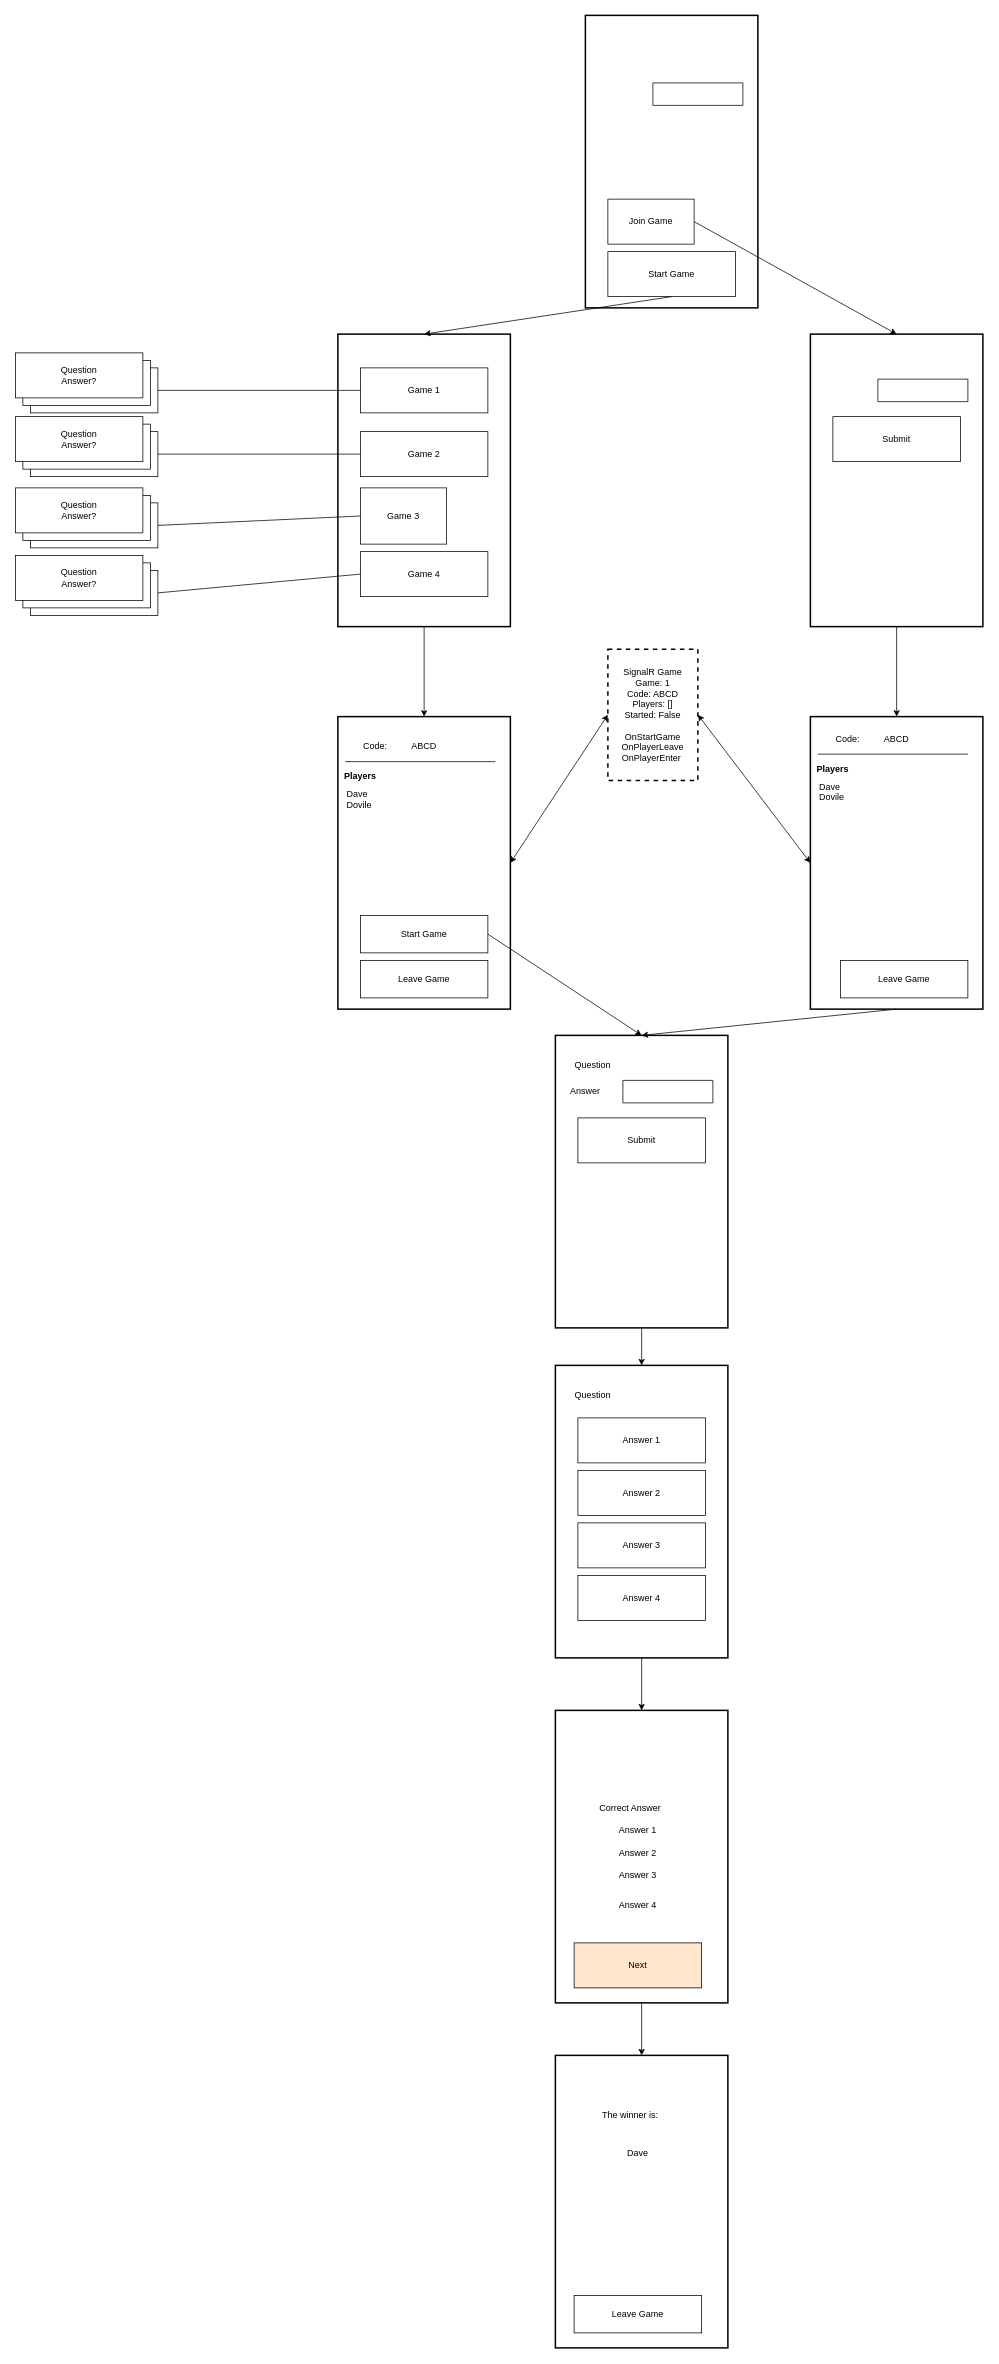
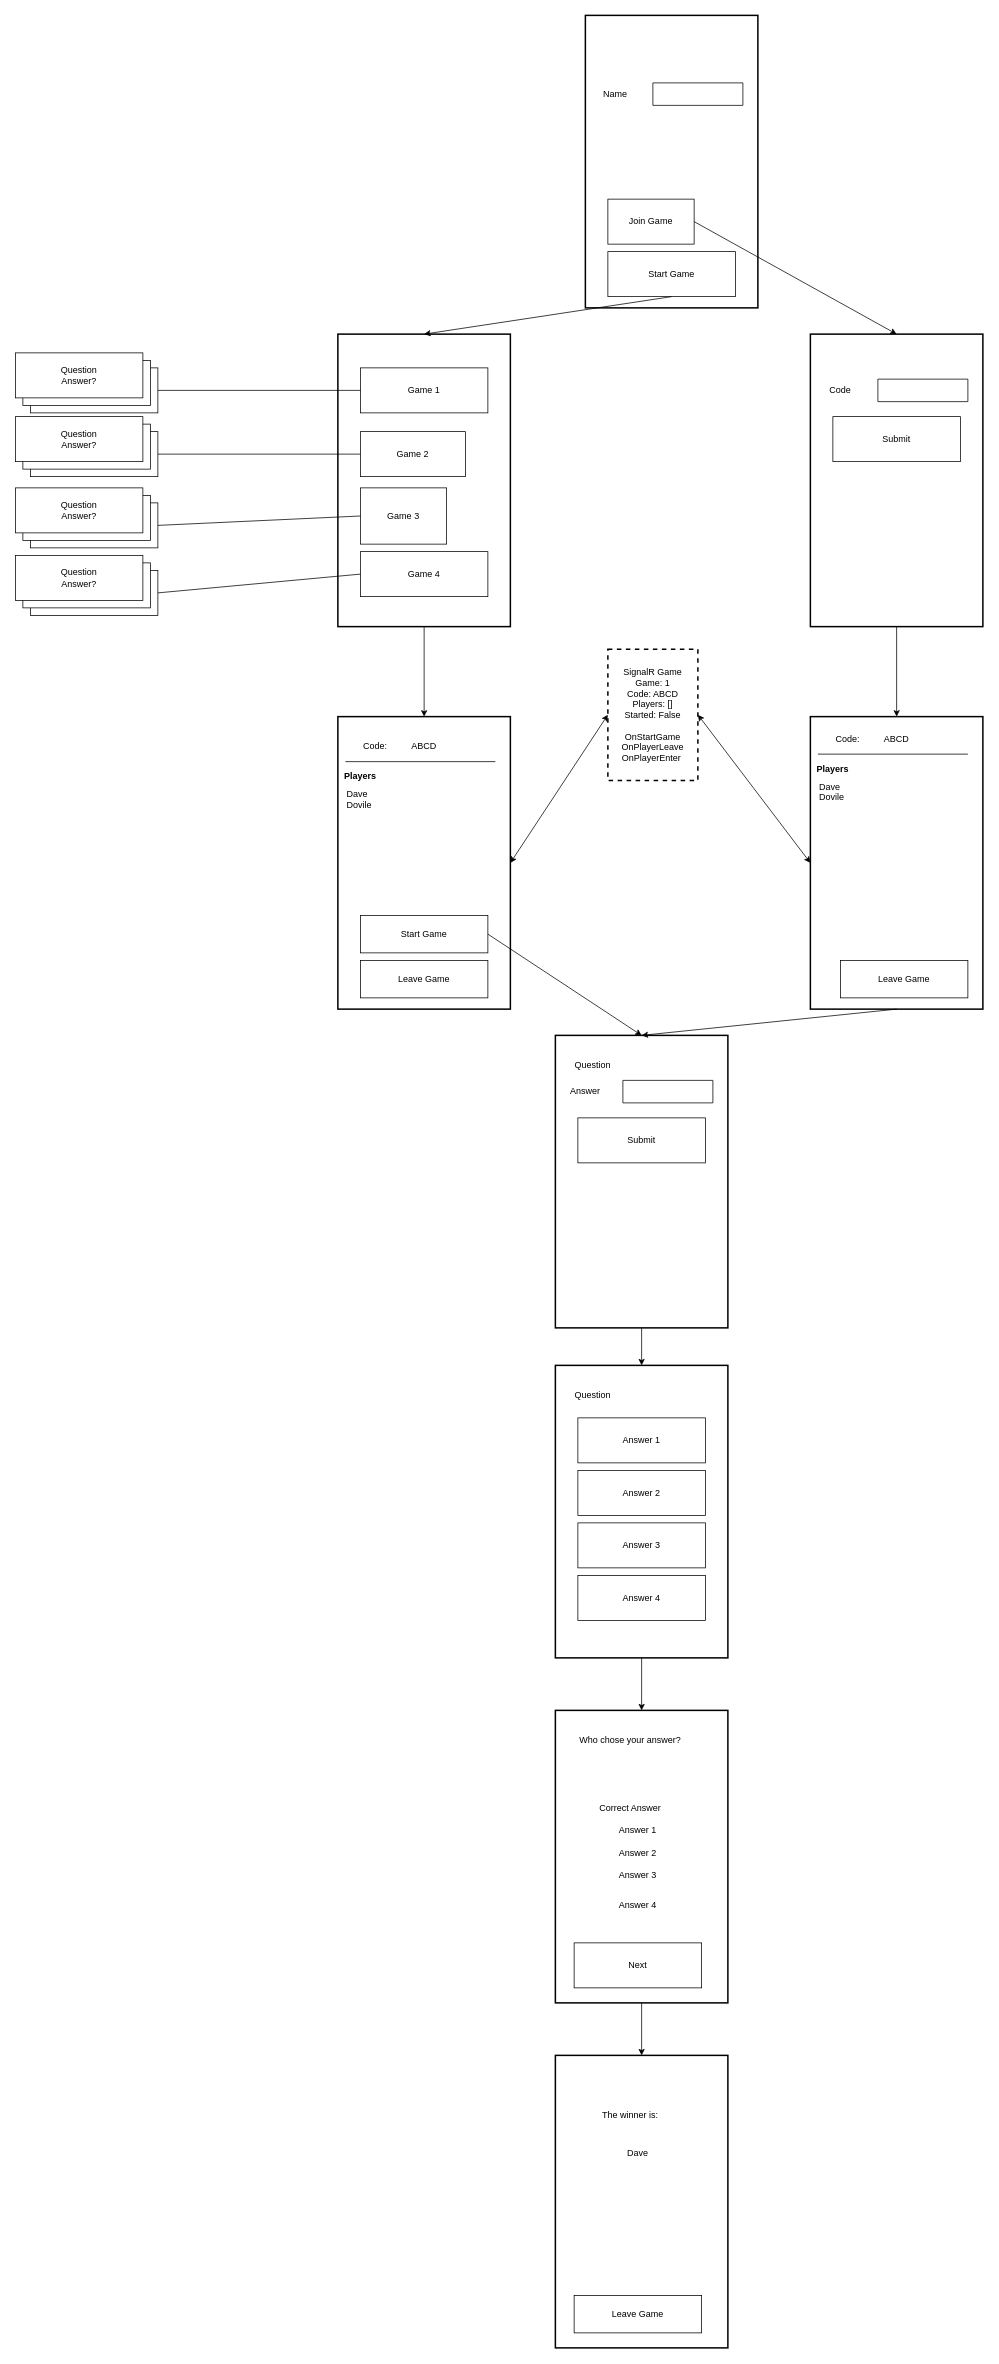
+ <mxCell id="4" value="Name" style="text;html=1;strokeColor=none;fillColor=none;align=center;verticalAlign=middle;whiteSpace=wrap;rounded=0;" vertex="1" parent="1"><mxGeometry x="800" y="115" width="40" height="20" as="geometry" /></mxCell>
+ <mxCell id="9" value="Code" style="text;html=1;strokeColor=none;fillColor=none;align=center;verticalAlign=middle;whiteSpace=wrap;rounded=0;" vertex="1" parent="1"><mxGeometry x="1100" y="510" width="40" height="20" as="geometry" /></mxCell>
- <mxCell id="13" value="Game 2" style="rounded=0;whiteSpace=wrap;html=1;" vertex="1" parent="1"><mxGeometry x="480" y="575" width="170" height="60" as="geometry" /></mxCell>
+ <mxCell id="13" value="Game 2" style="rounded=0;whiteSpace=wrap;html=1;" vertex="1" parent="1"><mxGeometry x="480" y="575" width="140" height="60" as="geometry" /></mxCell>
+ <mxCell id="70" value="Who chose your answer?" style="text;html=1;strokeColor=none;fillColor=none;align=center;verticalAlign=middle;whiteSpace=wrap;rounded=0;" vertex="1" parent="1"><mxGeometry x="770" y="2310" width="140" height="20" as="geometry" /></mxCell>
- <mxCell id="74" value="Next" style="rounded=0;whiteSpace=wrap;html=1;fillColor=#ffe6cc;" vertex="1" parent="1"><mxGeometry x="765" y="2590" width="170" height="60" as="geometry" /></mxCell>
+ <mxCell id="74" value="Next" style="rounded=0;whiteSpace=wrap;html=1;" vertex="1" parent="1"><mxGeometry x="765" y="2590" width="170" height="60" as="geometry" /></mxCell>
